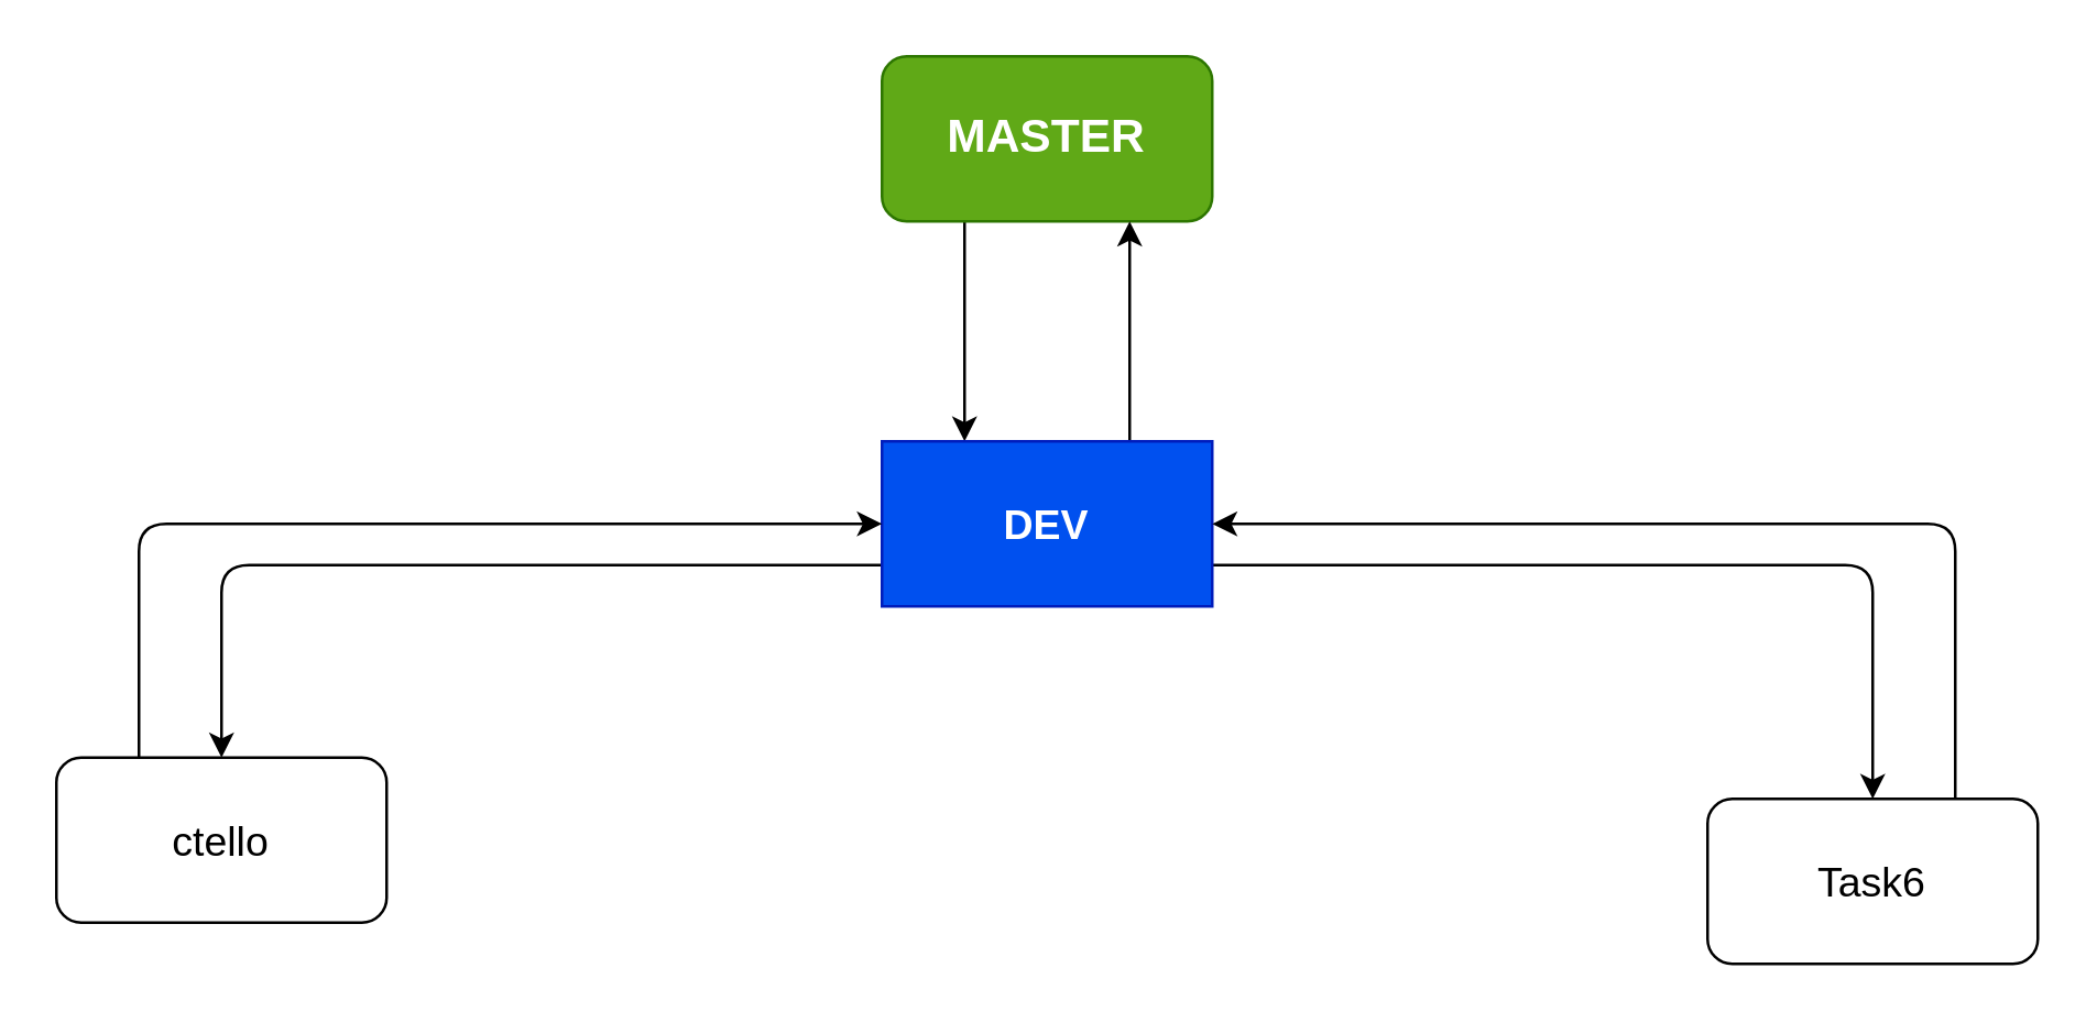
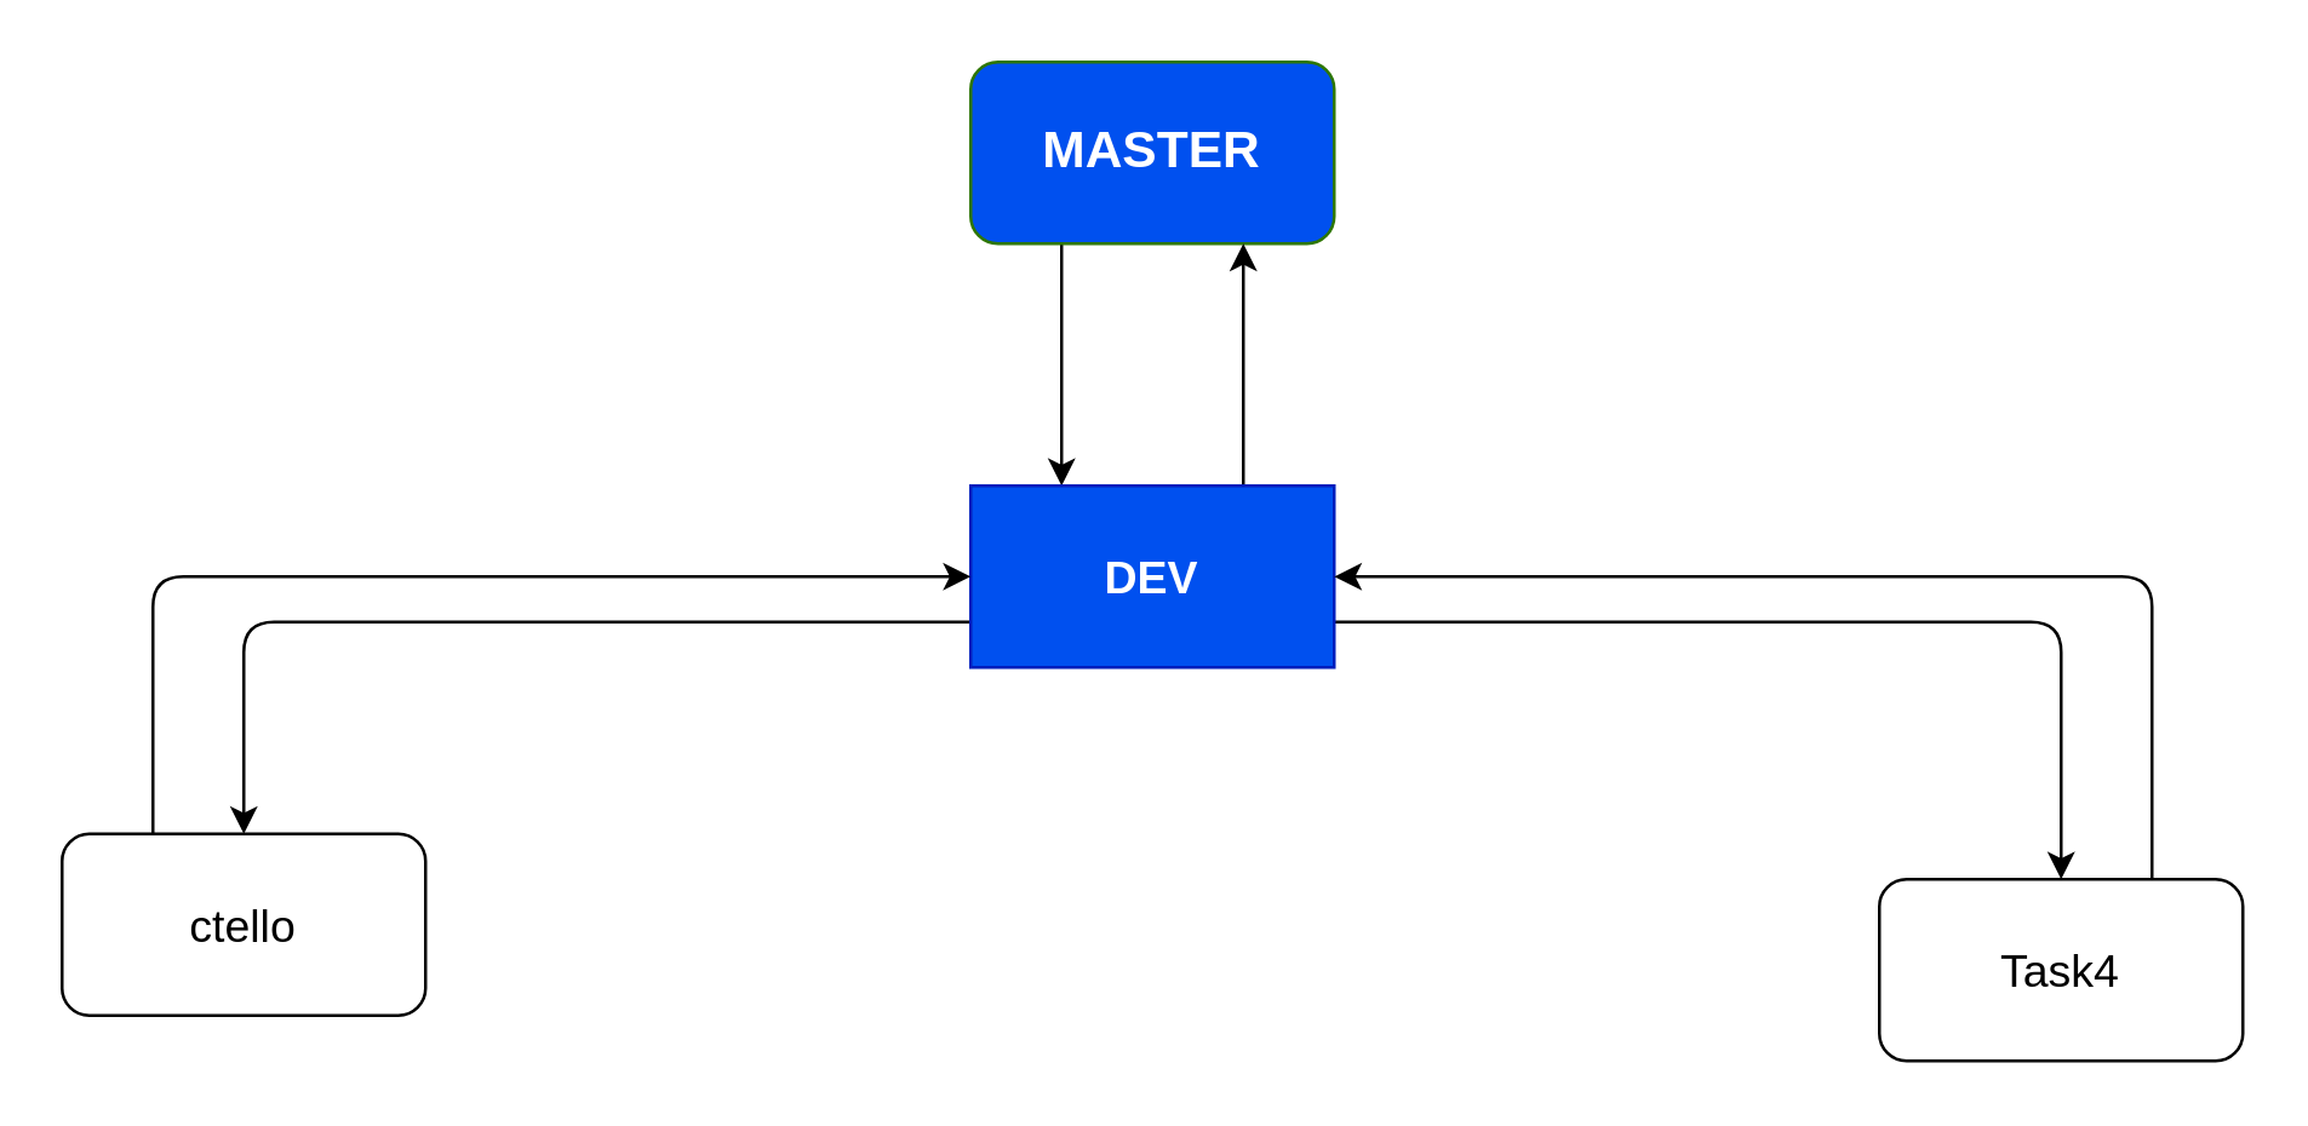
- <mxCell id="3" value="&lt;b&gt;&lt;font style=&quot;font-size: 17px&quot;&gt;MASTER&lt;/font&gt;&lt;/b&gt;" style="rounded=1;whiteSpace=wrap;html=1;fillColor=#60a917;fontColor=#ffffff;strokeColor=#2D7600;" vertex="1" parent="1"><mxGeometry x="320" y="20" width="120" height="60" as="geometry" /></mxCell>
+ <mxCell id="3" value="&lt;b&gt;&lt;font style=&quot;font-size: 17px&quot;&gt;MASTER&lt;/font&gt;&lt;/b&gt;" style="rounded=1;whiteSpace=wrap;html=1;fillColor=#0050ef;fontColor=#ffffff;strokeColor=#2D7600;" vertex="1" parent="1"><mxGeometry x="320" y="20" width="120" height="60" as="geometry" /></mxCell>
- <mxCell id="11" value="Task6" style="rounded=1;whiteSpace=wrap;html=1;fontSize=15;" vertex="1" parent="1"><mxGeometry x="620" y="290" width="120" height="60" as="geometry" /></mxCell>
+ <mxCell id="11" value="Task4" style="rounded=1;whiteSpace=wrap;html=1;fontSize=15;" vertex="1" parent="1"><mxGeometry x="620" y="290" width="120" height="60" as="geometry" /></mxCell>
